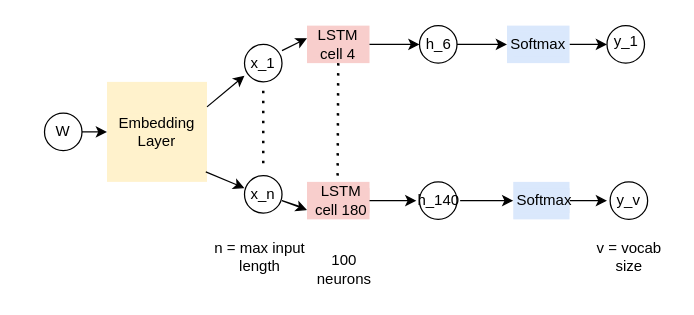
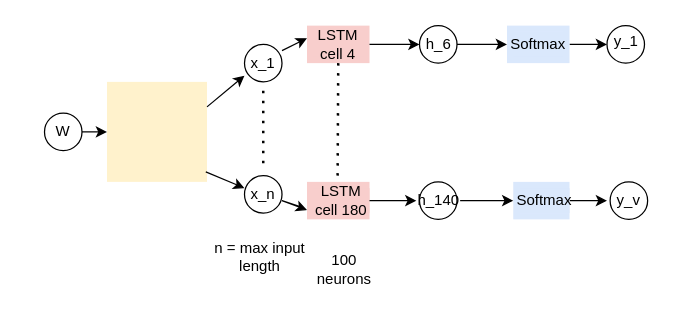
- <mxCell id="12" value="Embedding&lt;div&gt;Layer&lt;/div&gt;" style="text;html=1;align=center;verticalAlign=middle;whiteSpace=wrap;rounded=0;fillColor=#fff2cc;strokeColor=none;" vertex="1" parent="1"><mxGeometry x="95" y="90" width="60" height="30" as="geometry" /></mxCell>
- <mxCell id="42" value="v = vocab size" style="text;html=1;align=center;verticalAlign=middle;whiteSpace=wrap;rounded=0;" vertex="1" parent="1"><mxGeometry x="472.5" y="190" width="60" height="30" as="geometry" /></mxCell>
